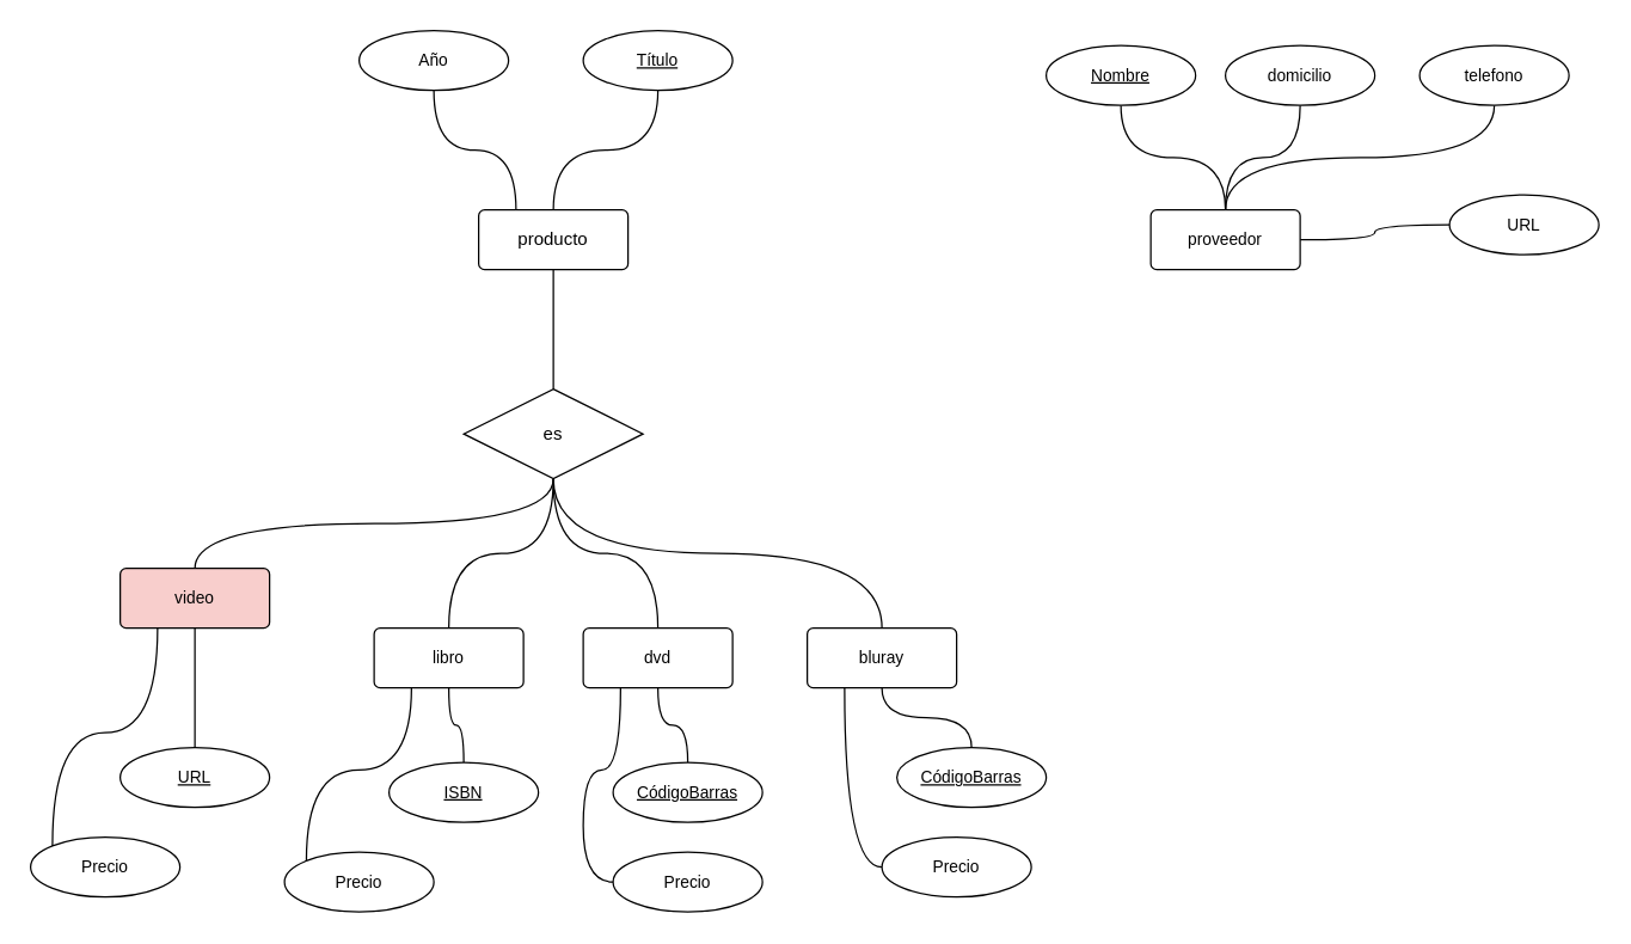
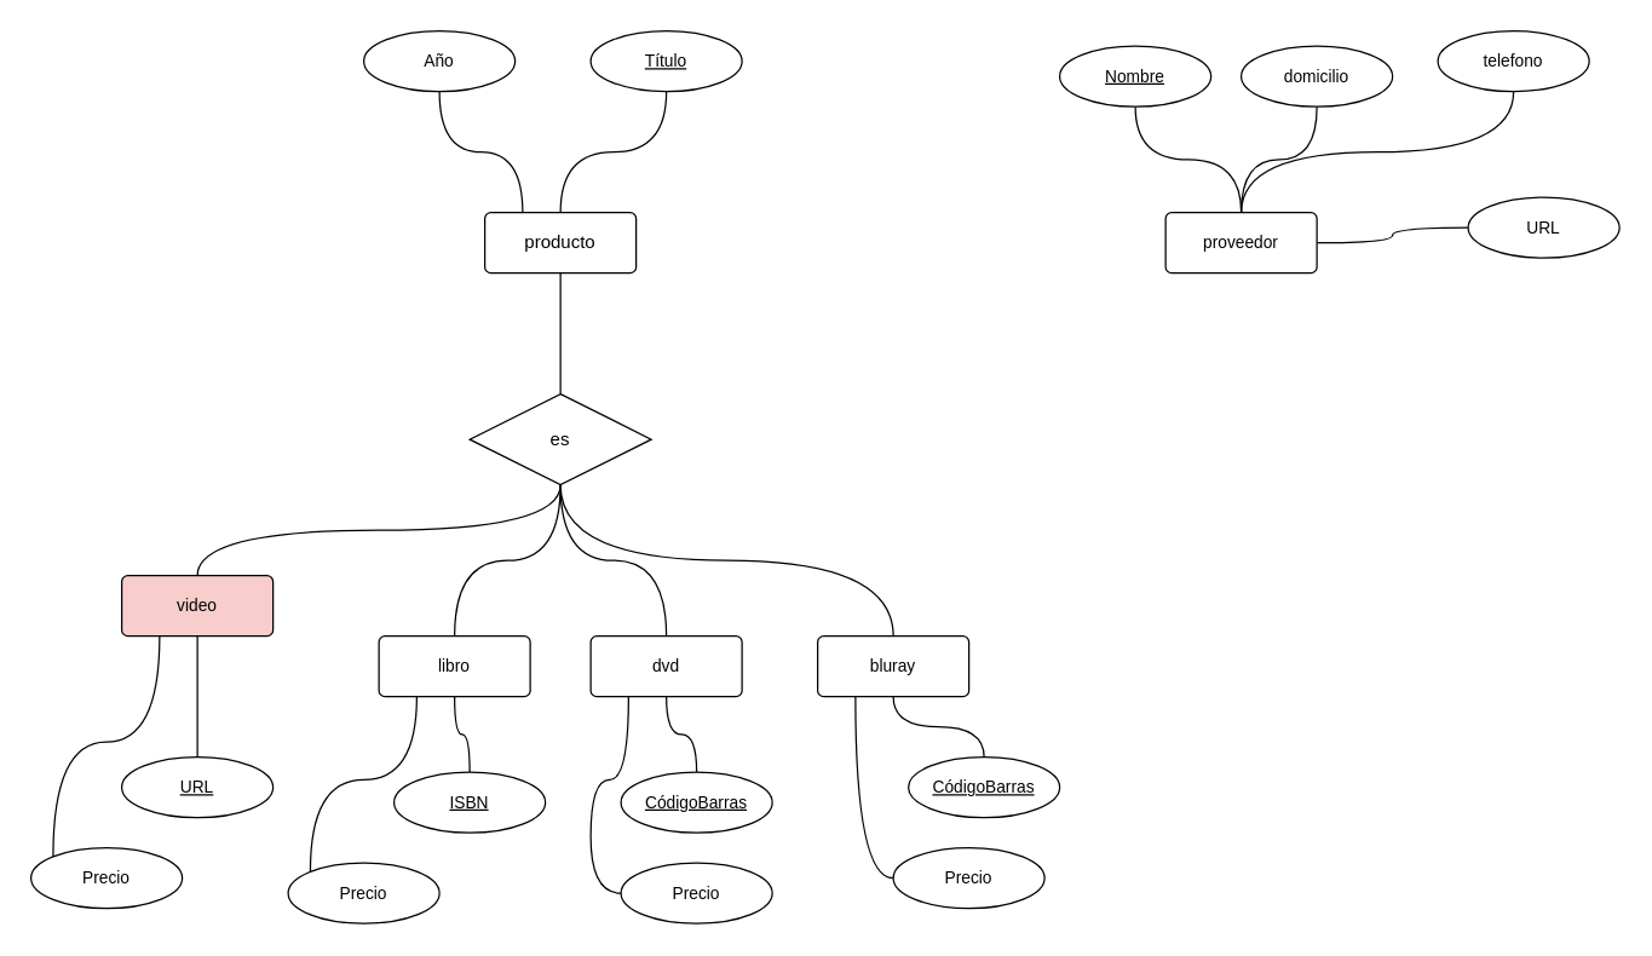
- <mxCell id="40" value="telefono" style="ellipse;whiteSpace=wrap;html=1;align=center;fontFamily=Helvetica;fontSize=11;fontColor=default;" vertex="1" parent="1"><mxGeometry x="950" y="30" width="100" height="40" as="geometry" /></mxCell>
+ <mxCell id="40" value="telefono" style="ellipse;whiteSpace=wrap;html=1;align=center;fontFamily=Helvetica;fontSize=11;fontColor=default;" vertex="1" parent="1"><mxGeometry x="950" y="20" width="100" height="40" as="geometry" /></mxCell>
